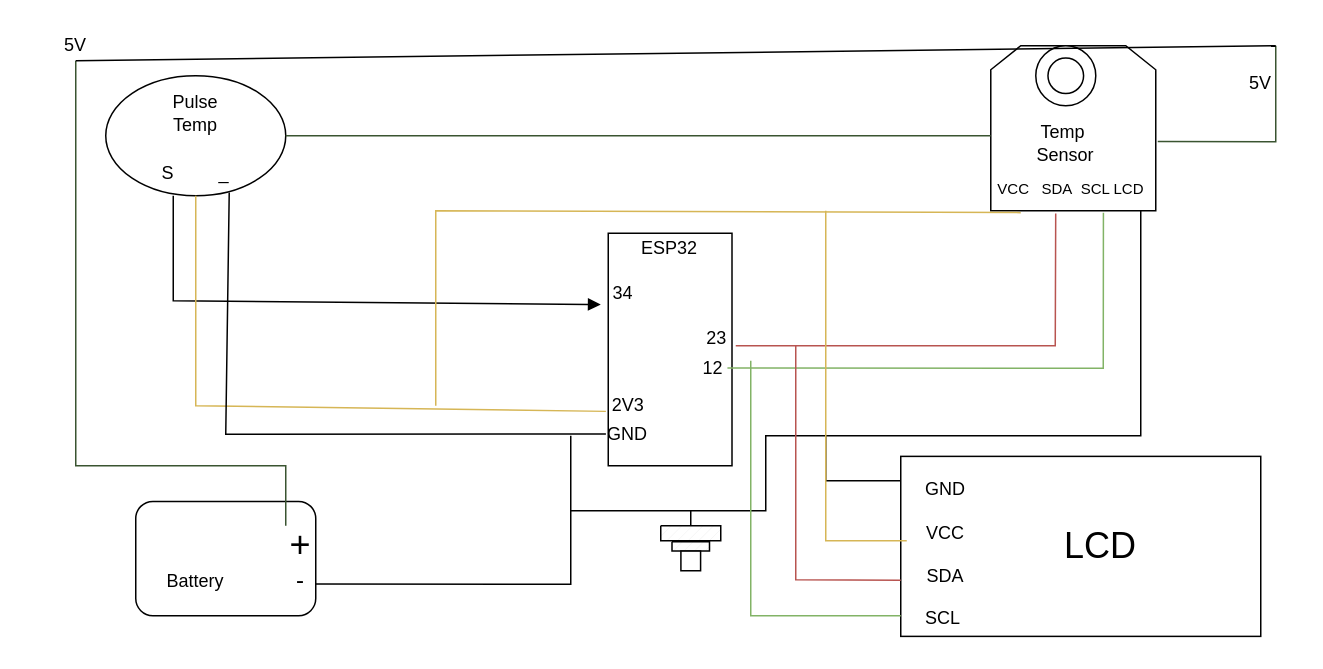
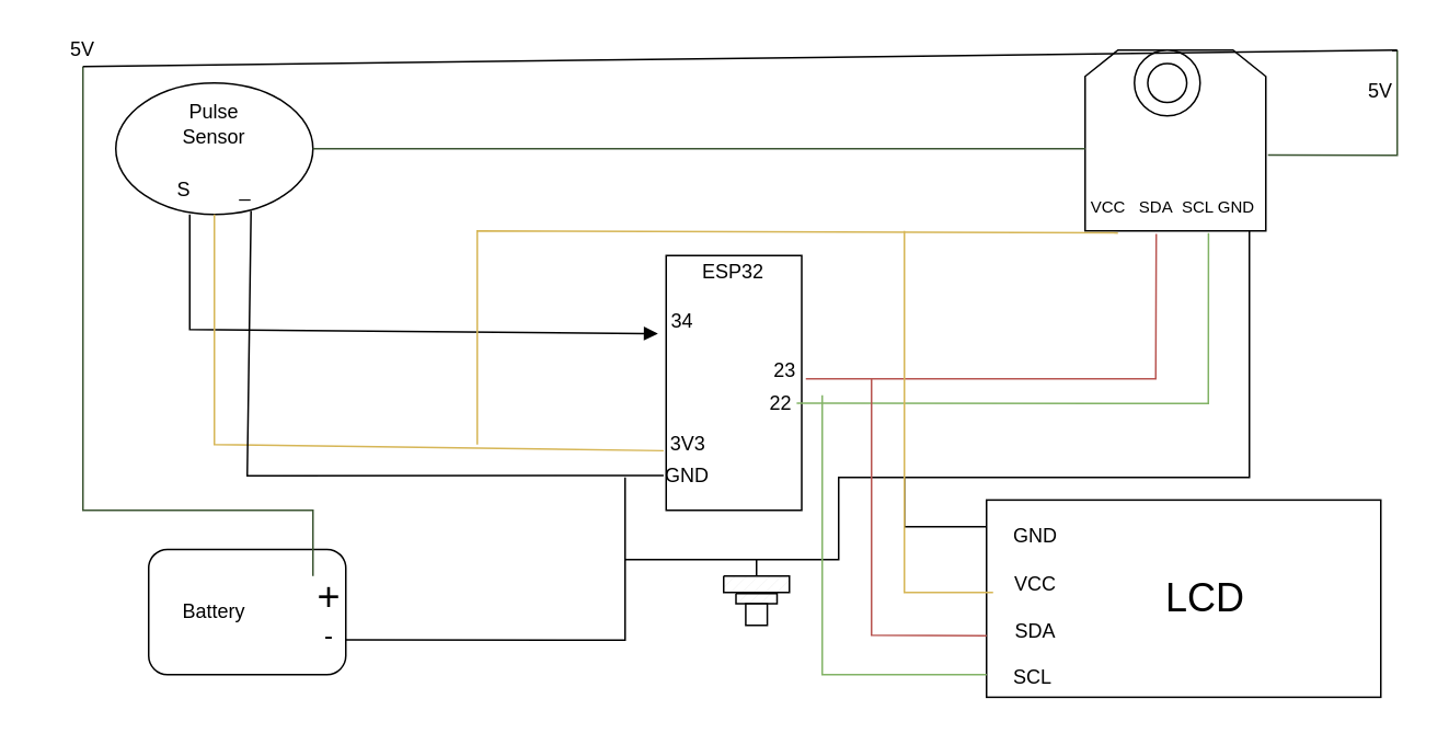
- <mxCell id="16" value="Pulse Temp" style="text;html=1;align=center;verticalAlign=middle;whiteSpace=wrap;rounded=0;" parent="1" vertex="1"><mxGeometry x="100" y="60" width="60" height="30" as="geometry" /></mxCell>
+ <mxCell id="16" value="Pulse Sensor" style="text;html=1;align=center;verticalAlign=middle;whiteSpace=wrap;rounded=0;" parent="1" vertex="1"><mxGeometry x="100" y="60" width="60" height="30" as="geometry" /></mxCell>
- <mxCell id="20" value="Temp&amp;nbsp;&lt;div&gt;Sensor&lt;/div&gt;" style="text;html=1;align=center;verticalAlign=middle;whiteSpace=wrap;rounded=0;" parent="18" vertex="1"><mxGeometry x="20" y="50" width="60" height="30" as="geometry" /></mxCell>
- <mxCell id="24" value="&lt;font style=&quot;font-size: 10px;&quot;&gt;VCC&amp;nbsp; &amp;nbsp;SDA&amp;nbsp; SCL LCD&amp;nbsp;&lt;/font&gt;" style="text;html=1;align=center;verticalAlign=middle;whiteSpace=wrap;rounded=0;" parent="1" vertex="1"><mxGeometry x="640.01" y="110" width="150" height="30" as="geometry" /></mxCell>
+ <mxCell id="24" value="&lt;font style=&quot;font-size: 10px;&quot;&gt;VCC&amp;nbsp; &amp;nbsp;SDA&amp;nbsp; SCL GND&amp;nbsp;&lt;/font&gt;" style="text;html=1;align=center;verticalAlign=middle;whiteSpace=wrap;rounded=0;" parent="1" vertex="1"><mxGeometry x="640.01" y="110" width="150" height="30" as="geometry" /></mxCell>
- <mxCell id="6" value="12" style="text;html=1;align=center;verticalAlign=middle;whiteSpace=wrap;rounded=0;" parent="1" vertex="1"><mxGeometry x="465" y="230" width="20" height="30" as="geometry" /></mxCell>
+ <mxCell id="6" value="22" style="text;html=1;align=center;verticalAlign=middle;whiteSpace=wrap;rounded=0;" parent="1" vertex="1"><mxGeometry x="465" y="230" width="20" height="30" as="geometry" /></mxCell>
- <mxCell id="8" value="2V3" style="text;html=1;align=center;verticalAlign=middle;whiteSpace=wrap;rounded=0;" parent="1" vertex="1"><mxGeometry x="406.88" y="260" width="23.12" height="20" as="geometry" /></mxCell>
+ <mxCell id="8" value="3V3" style="text;html=1;align=center;verticalAlign=middle;whiteSpace=wrap;rounded=0;" parent="1" vertex="1"><mxGeometry x="406.88" y="260" width="23.12" height="20" as="geometry" /></mxCell>
- <mxCell id="44" value="Battery" style="text;html=1;align=center;verticalAlign=middle;whiteSpace=wrap;rounded=0;" parent="1" vertex="1"><mxGeometry x="100" y="371.88" width="60" height="30" as="geometry" /></mxCell>
+ <mxCell id="44" value="Battery" style="text;html=1;align=center;verticalAlign=middle;whiteSpace=wrap;rounded=0;" parent="1" vertex="1"><mxGeometry x="100" y="356.88" width="60" height="30" as="geometry" /></mxCell>
